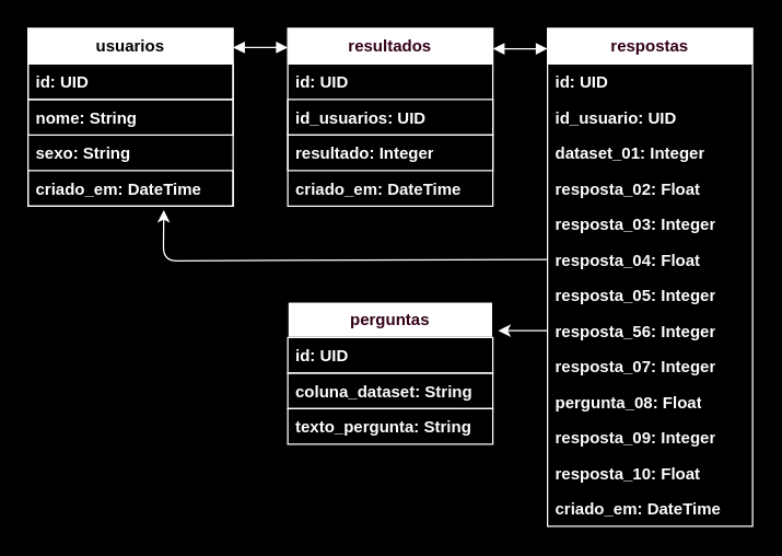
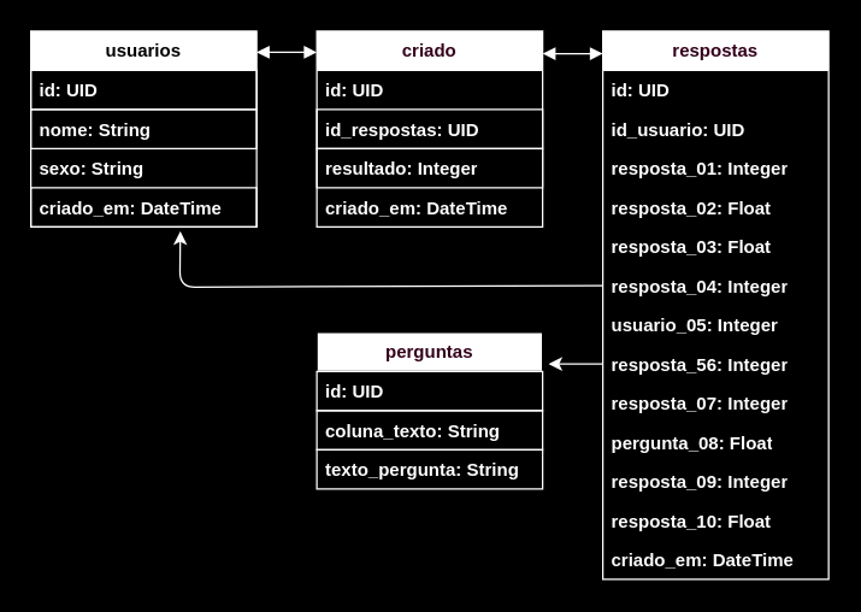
- <mxCell id="25" value="&lt;font style=&quot;color: rgb(51, 0, 26);&quot;&gt;resultados&lt;/font&gt;" style="swimlane;fontStyle=1;childLayout=stackLayout;horizontal=1;startSize=26;horizontalStack=0;resizeParent=1;resizeParentMax=0;resizeLast=0;collapsible=1;marginBottom=0;whiteSpace=wrap;html=1;strokeColor=#FFFFFF;" parent="1" vertex="1"><mxGeometry x="210" y="20" width="150" height="130" as="geometry" /></mxCell>
+ <mxCell id="25" value="&lt;font style=&quot;color: rgb(51, 0, 26);&quot;&gt;criado&lt;/font&gt;" style="swimlane;fontStyle=1;childLayout=stackLayout;horizontal=1;startSize=26;horizontalStack=0;resizeParent=1;resizeParentMax=0;resizeLast=0;collapsible=1;marginBottom=0;whiteSpace=wrap;html=1;strokeColor=#FFFFFF;" parent="1" vertex="1"><mxGeometry x="210" y="20" width="150" height="130" as="geometry" /></mxCell>
- <mxCell id="27" value="id_usuarios: UID" style="text;align=left;verticalAlign=top;spacingLeft=4;spacingRight=4;overflow=hidden;rotatable=0;points=[[0,0.5],[1,0.5]];portConstraint=eastwest;whiteSpace=wrap;html=1;fontStyle=1;fontColor=#FFFFFF;strokeColor=#FFFFFF;" parent="25" vertex="1"><mxGeometry y="52" width="150" height="26" as="geometry" /></mxCell>
+ <mxCell id="27" value="id_respostas: UID" style="text;align=left;verticalAlign=top;spacingLeft=4;spacingRight=4;overflow=hidden;rotatable=0;points=[[0,0.5],[1,0.5]];portConstraint=eastwest;whiteSpace=wrap;html=1;fontStyle=1;fontColor=#FFFFFF;strokeColor=#FFFFFF;" parent="25" vertex="1"><mxGeometry y="52" width="150" height="26" as="geometry" /></mxCell>
- <mxCell id="14" value="dataset_01: Integer" style="text;align=left;verticalAlign=top;spacingLeft=4;spacingRight=4;overflow=hidden;rotatable=0;points=[[0,0.5],[1,0.5]];portConstraint=eastwest;whiteSpace=wrap;html=1;fontStyle=1;fontColor=#FFFFFF;" parent="11" vertex="1"><mxGeometry y="78" width="150" height="26" as="geometry" /></mxCell>
+ <mxCell id="14" value="resposta_01: Integer" style="text;align=left;verticalAlign=top;spacingLeft=4;spacingRight=4;overflow=hidden;rotatable=0;points=[[0,0.5],[1,0.5]];portConstraint=eastwest;whiteSpace=wrap;html=1;fontStyle=1;fontColor=#FFFFFF;" parent="11" vertex="1"><mxGeometry y="78" width="150" height="26" as="geometry" /></mxCell>
- <mxCell id="16" value="&lt;span style=&quot;&quot;&gt;&lt;font style=&quot;color: rgb(255, 255, 255);&quot;&gt;resposta_03: Integer&lt;/font&gt;&lt;/span&gt;" style="text;align=left;verticalAlign=top;spacingLeft=4;spacingRight=4;overflow=hidden;rotatable=0;points=[[0,0.5],[1,0.5]];portConstraint=eastwest;whiteSpace=wrap;html=1;fontStyle=1;fontColor=#FFFFFF;" parent="11" vertex="1"><mxGeometry y="130" width="150" height="26" as="geometry" /></mxCell>
+ <mxCell id="16" value="&lt;span style=&quot;&quot;&gt;&lt;font style=&quot;color: rgb(255, 255, 255);&quot;&gt;resposta_03: Float&lt;/font&gt;&lt;/span&gt;" style="text;align=left;verticalAlign=top;spacingLeft=4;spacingRight=4;overflow=hidden;rotatable=0;points=[[0,0.5],[1,0.5]];portConstraint=eastwest;whiteSpace=wrap;html=1;fontStyle=1;fontColor=#FFFFFF;" parent="11" vertex="1"><mxGeometry y="130" width="150" height="26" as="geometry" /></mxCell>
- <mxCell id="17" value="&lt;span style=&quot;&quot;&gt;&lt;font style=&quot;color: rgb(252, 252, 252);&quot;&gt;resposta_04: Float&lt;/font&gt;&lt;/span&gt;" style="text;align=left;verticalAlign=top;spacingLeft=4;spacingRight=4;overflow=hidden;rotatable=0;points=[[0,0.5],[1,0.5]];portConstraint=eastwest;whiteSpace=wrap;html=1;fontStyle=1;fontColor=#FFFFFF;" parent="11" vertex="1"><mxGeometry y="156" width="150" height="26" as="geometry" /></mxCell>
+ <mxCell id="17" value="&lt;span style=&quot;&quot;&gt;&lt;font style=&quot;color: rgb(252, 252, 252);&quot;&gt;resposta_04: Integer&lt;/font&gt;&lt;/span&gt;" style="text;align=left;verticalAlign=top;spacingLeft=4;spacingRight=4;overflow=hidden;rotatable=0;points=[[0,0.5],[1,0.5]];portConstraint=eastwest;whiteSpace=wrap;html=1;fontStyle=1;fontColor=#FFFFFF;" parent="11" vertex="1"><mxGeometry y="156" width="150" height="26" as="geometry" /></mxCell>
- <mxCell id="18" value="&lt;span style=&quot;&quot;&gt;&lt;font style=&quot;color: rgb(255, 255, 255);&quot;&gt;resposta_05: Integer&lt;/font&gt;&lt;/span&gt;" style="text;align=left;verticalAlign=top;spacingLeft=4;spacingRight=4;overflow=hidden;rotatable=0;points=[[0,0.5],[1,0.5]];portConstraint=eastwest;whiteSpace=wrap;html=1;fontStyle=1;fontColor=#FFFFFF;" parent="11" vertex="1"><mxGeometry y="182" width="150" height="26" as="geometry" /></mxCell>
+ <mxCell id="18" value="&lt;span style=&quot;&quot;&gt;&lt;font style=&quot;color: rgb(255, 255, 255);&quot;&gt;usuario_05: Integer&lt;/font&gt;&lt;/span&gt;" style="text;align=left;verticalAlign=top;spacingLeft=4;spacingRight=4;overflow=hidden;rotatable=0;points=[[0,0.5],[1,0.5]];portConstraint=eastwest;whiteSpace=wrap;html=1;fontStyle=1;fontColor=#FFFFFF;" parent="11" vertex="1"><mxGeometry y="182" width="150" height="26" as="geometry" /></mxCell>
- <mxCell id="9" value="coluna_dataset: String" style="text;align=left;verticalAlign=top;spacingLeft=4;spacingRight=4;overflow=hidden;rotatable=0;points=[[0,0.5],[1,0.5]];portConstraint=eastwest;whiteSpace=wrap;html=1;fontStyle=1;fontColor=#FFFFFF;strokeColor=#FFFFFF;" parent="7" vertex="1"><mxGeometry y="52" width="150" height="26" as="geometry" /></mxCell>
+ <mxCell id="9" value="coluna_texto: String" style="text;align=left;verticalAlign=top;spacingLeft=4;spacingRight=4;overflow=hidden;rotatable=0;points=[[0,0.5],[1,0.5]];portConstraint=eastwest;whiteSpace=wrap;html=1;fontStyle=1;fontColor=#FFFFFF;strokeColor=#FFFFFF;" parent="7" vertex="1"><mxGeometry y="52" width="150" height="26" as="geometry" /></mxCell>
